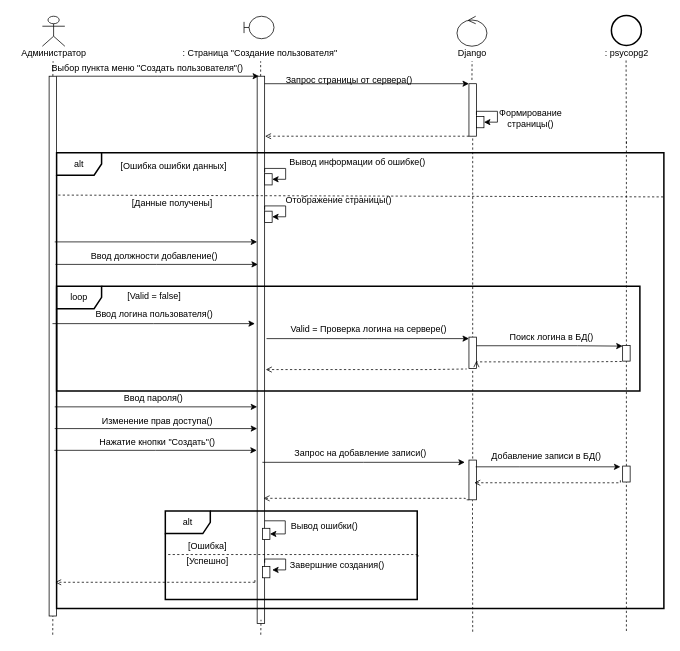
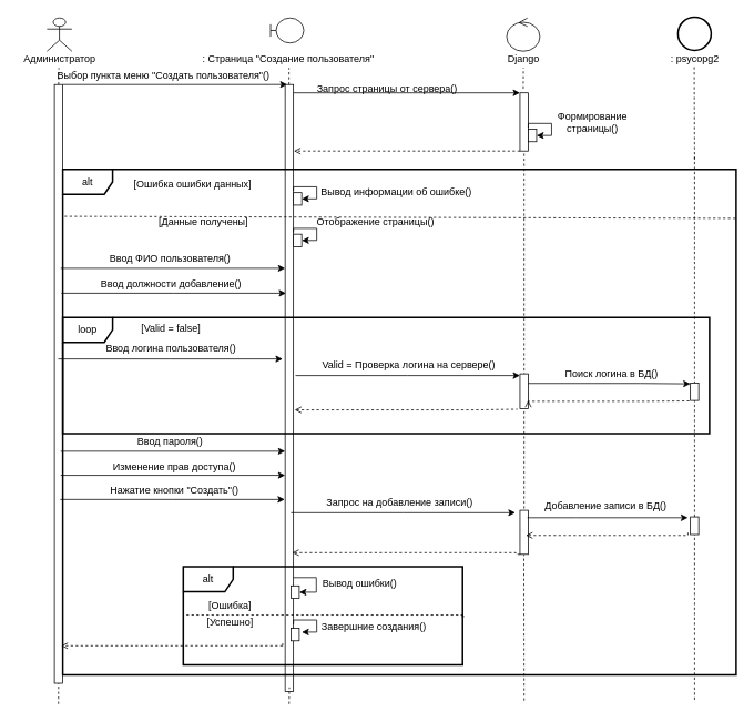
- <mxCell id="30" value="Формирование&lt;br&gt;страницы()" style="text;html=1;align=center;verticalAlign=middle;resizable=0;points=[];autosize=1;" parent="1" vertex="1"><mxGeometry x="660" y="140.75" width="94" height="32" as="geometry" /></mxCell>
+ <mxCell id="30" value="Формирование&lt;br&gt;страницы()" style="text;html=1;align=center;verticalAlign=middle;resizable=0;points=[];autosize=1;" parent="1" vertex="1"><mxGeometry x="665" y="130.75" width="94" height="32" as="geometry" /></mxCell>
- <mxCell id="69" value="Вывод информации об ошибке()" style="text;html=1;align=center;verticalAlign=middle;resizable=0;points=[];autosize=1;" parent="1" vertex="1"><mxGeometry x="376" y="206" width="200" height="20" as="geometry" /></mxCell>
+ <mxCell id="69" value="Вывод информации об ошибке()" style="text;html=1;align=center;verticalAlign=middle;resizable=0;points=[];autosize=1;" parent="1" vertex="1"><mxGeometry x="376" y="221" width="200" height="20" as="geometry" /></mxCell>
- <mxCell id="73" value="[Данные получены]" style="text;html=1;align=center;verticalAlign=middle;resizable=0;points=[];autosize=1;" parent="1" vertex="1"><mxGeometry x="169" y="261" width="120" height="20" as="geometry" /></mxCell>
+ <mxCell id="73" value="[Данные получены]" style="text;html=1;align=center;verticalAlign=middle;resizable=0;points=[];autosize=1;" parent="1" vertex="1"><mxGeometry x="184" y="256" width="120" height="20" as="geometry" /></mxCell>
+ <mxCell id="75" value="Ввод ФИО пользователя()" style="text;html=1;align=center;verticalAlign=middle;resizable=0;points=[];autosize=1;" parent="1" vertex="1"><mxGeometry x="124" y="301" width="160" height="20" as="geometry" /></mxCell>
